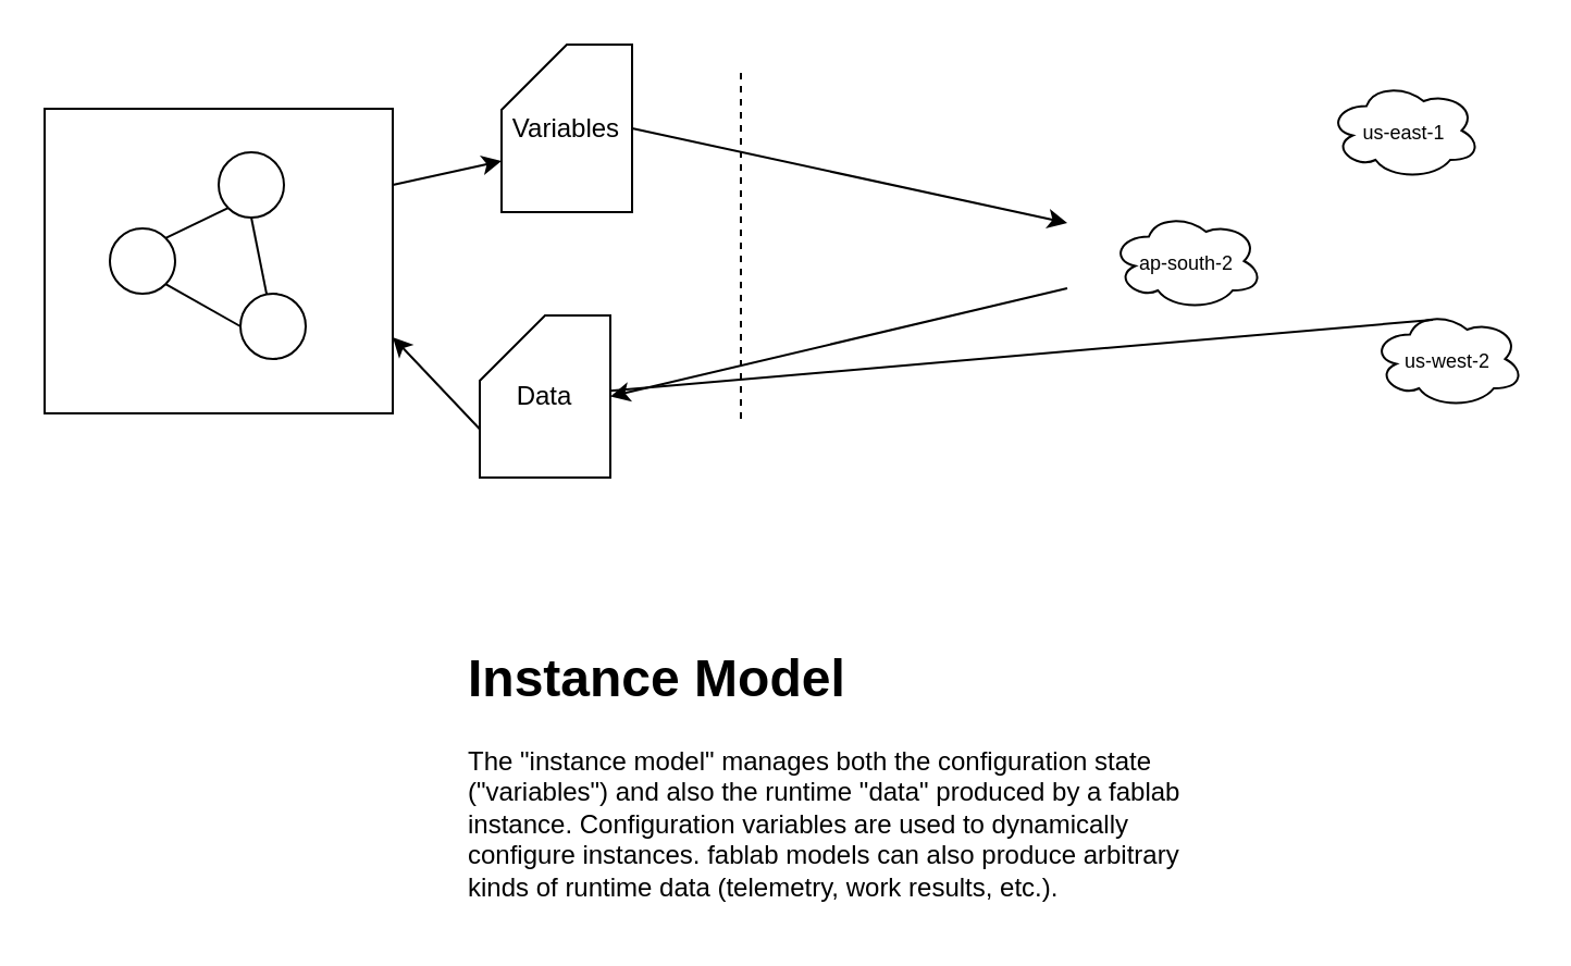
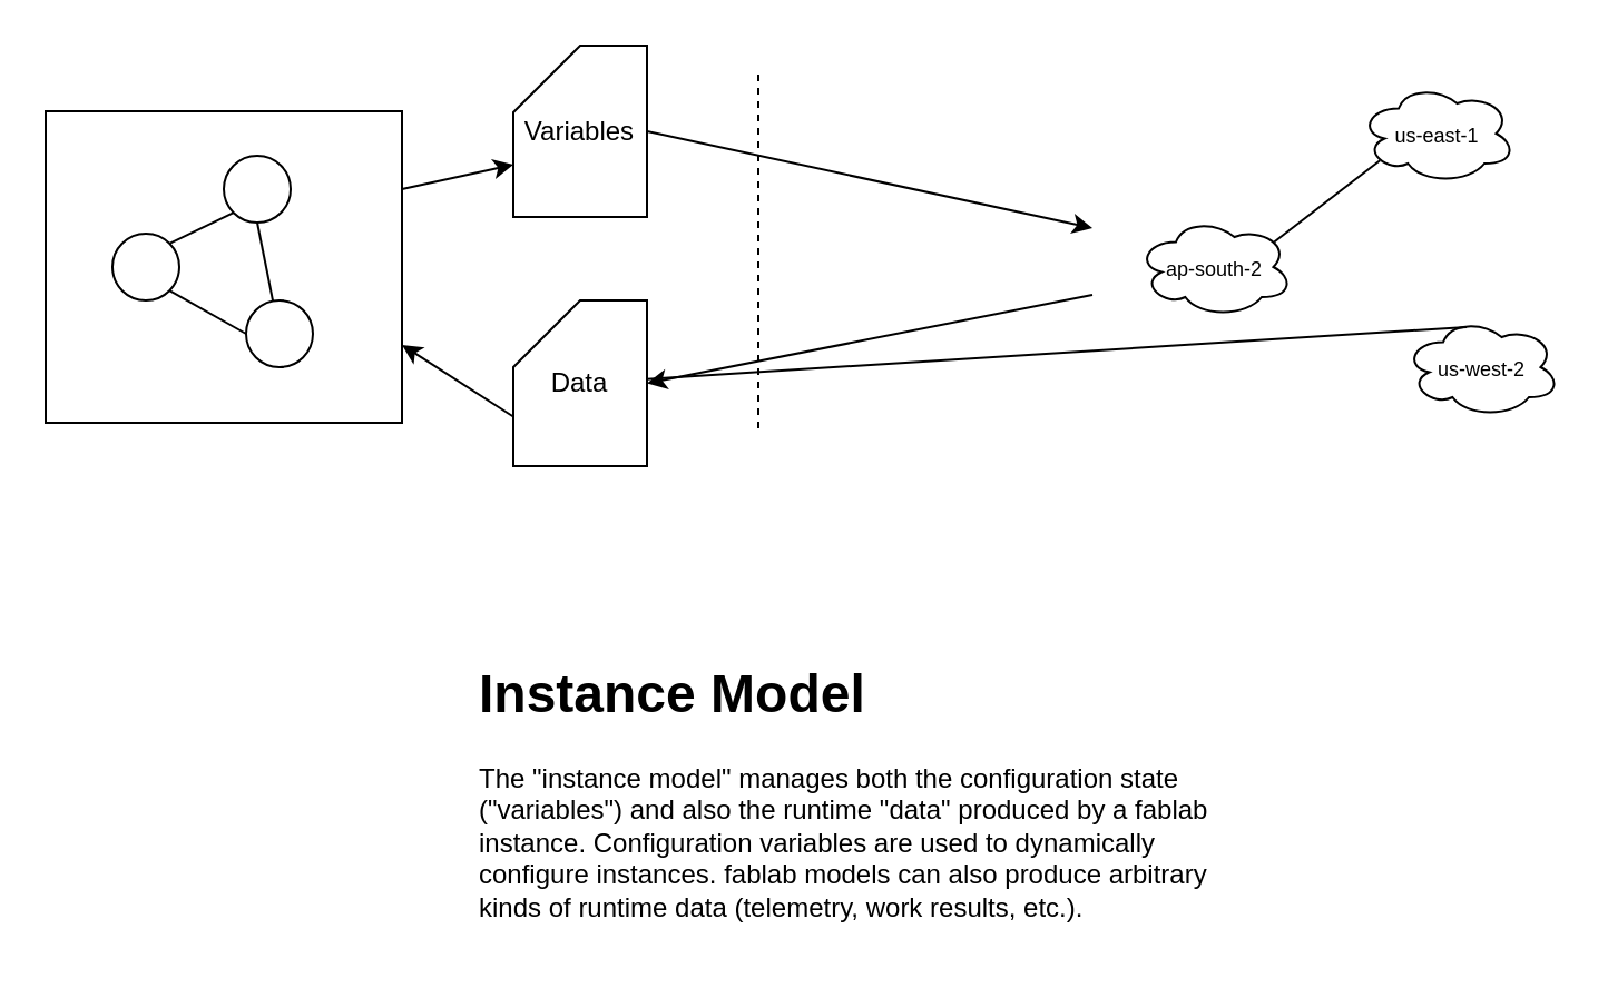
+ <mxCell id="13" value="" style="endArrow=none;html=1;entryX=0.13;entryY=0.77;entryDx=0;entryDy=0;entryPerimeter=0;exitX=0.88;exitY=0.25;exitDx=0;exitDy=0;exitPerimeter=0;" parent="1" source="11" target="10" edge="1"><mxGeometry width="50" height="50" relative="1" as="geometry"><mxPoint x="540" y="272" as="sourcePoint" /><mxPoint x="590" y="222" as="targetPoint" /></mxGeometry></mxCell>
- <mxCell id="18" value="Data" style="shape=card;whiteSpace=wrap;html=1;align=center;" vertex="1" parent="1"><mxGeometry x="220" y="144.5" width="60" height="74.5" as="geometry" /></mxCell>
+ <mxCell id="18" value="Data" style="shape=card;whiteSpace=wrap;html=1;align=center;" vertex="1" parent="1"><mxGeometry x="230" y="134.5" width="60" height="74.5" as="geometry" /></mxCell>
